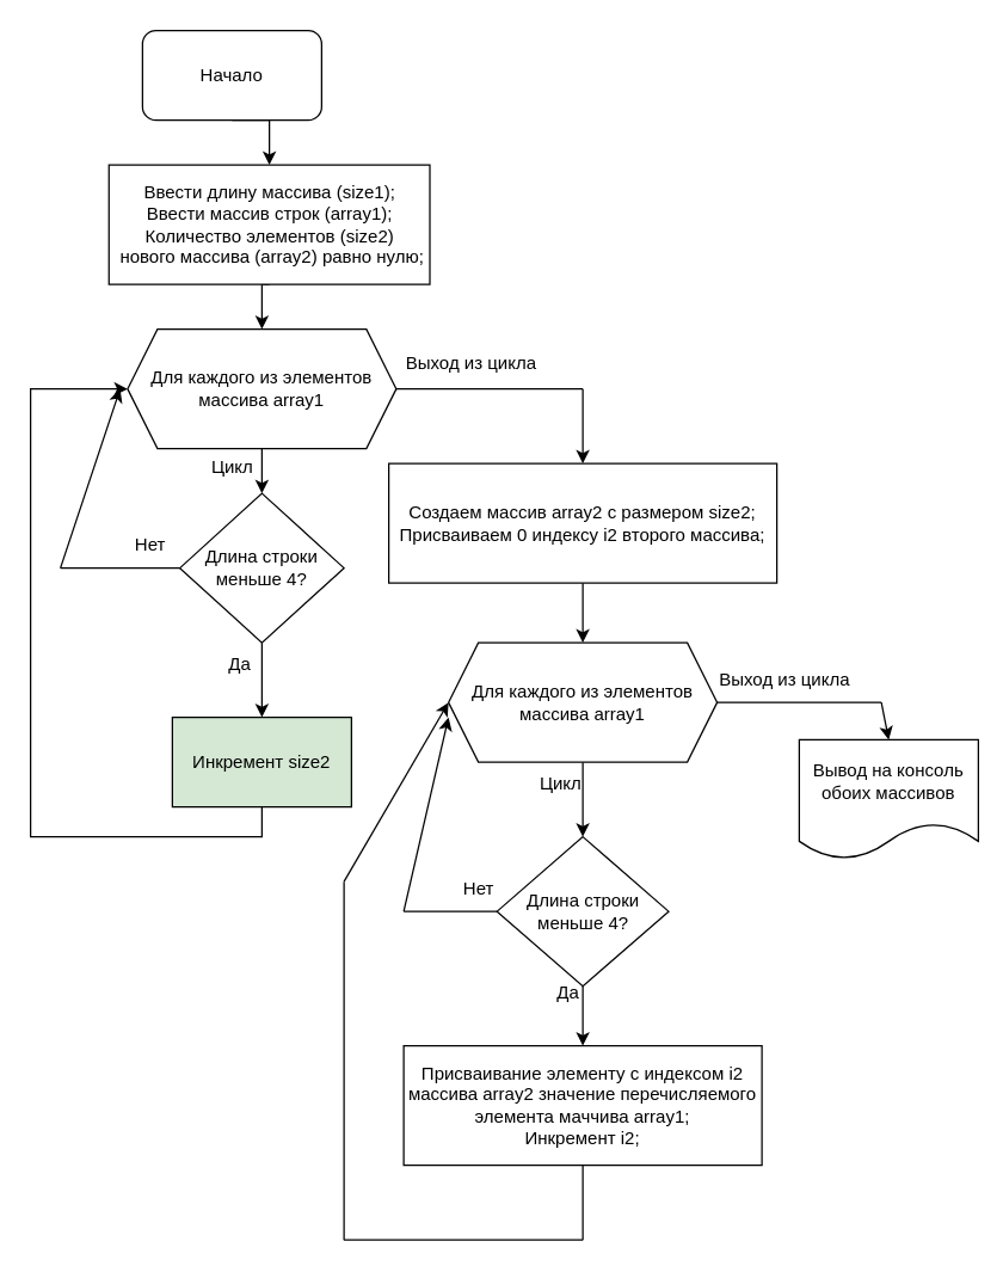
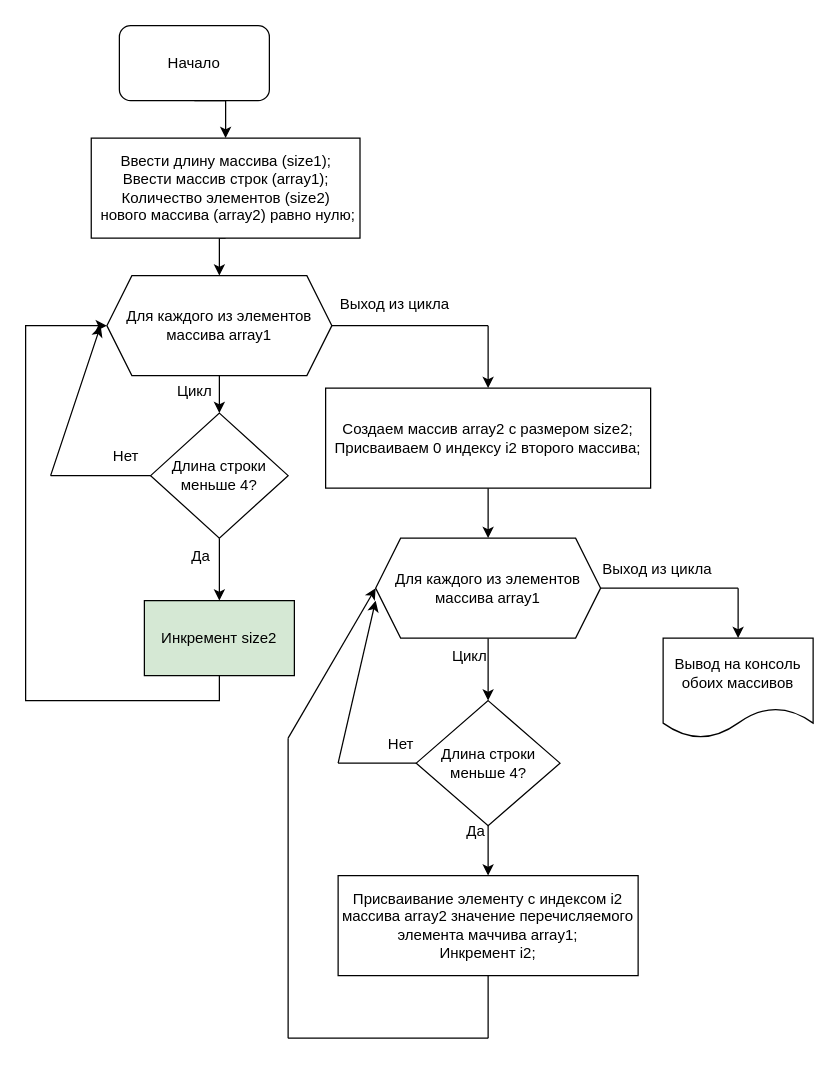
- <mxCell id="37" value="Вывод на консоль обоих массивов" style="shape=document;whiteSpace=wrap;html=1;boundedLbl=1;" vertex="1" parent="1"><mxGeometry x="535" y="495" width="120" height="80" as="geometry" /></mxCell>
+ <mxCell id="37" value="Вывод на консоль обоих массивов" style="shape=document;whiteSpace=wrap;html=1;boundedLbl=1;" vertex="1" parent="1"><mxGeometry x="530" y="510" width="120" height="80" as="geometry" /></mxCell>
